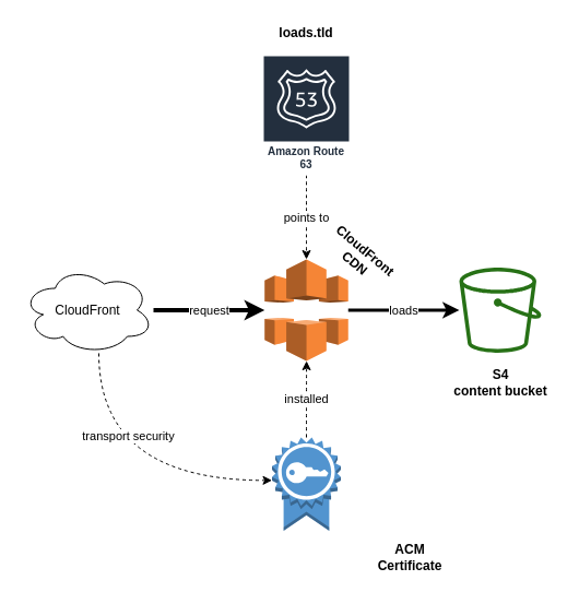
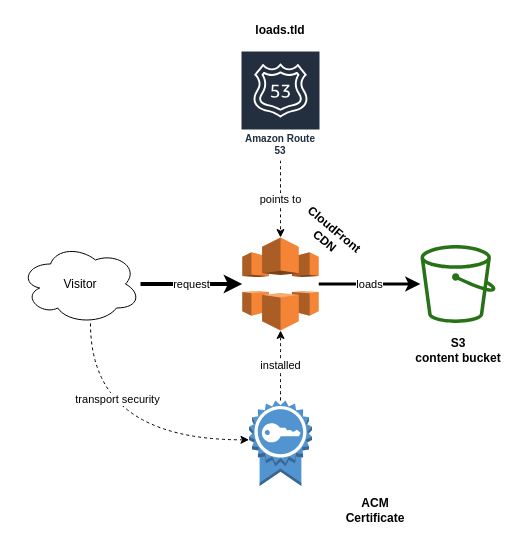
- <mxCell id="3" value="Amazon Route 63" style="outlineConnect=0;fontColor=#232F3E;gradientColor=none;strokeColor=#ffffff;fillColor=#232F3E;dashed=0;verticalLabelPosition=middle;verticalAlign=bottom;align=center;html=1;whiteSpace=wrap;fontSize=10;fontStyle=1;spacing=3;shape=mxgraph.aws4.productIcon;prIcon=mxgraph.aws4.route_53;" vertex="1" parent="1"><mxGeometry x="240" y="50" width="80" height="110" as="geometry" /></mxCell>
+ <mxCell id="3" value="Amazon Route 53" style="outlineConnect=0;fontColor=#232F3E;gradientColor=none;strokeColor=#ffffff;fillColor=#232F3E;dashed=0;verticalLabelPosition=middle;verticalAlign=bottom;align=center;html=1;whiteSpace=wrap;fontSize=10;fontStyle=1;spacing=3;shape=mxgraph.aws4.productIcon;prIcon=mxgraph.aws4.route_53;" vertex="1" parent="1"><mxGeometry x="240" y="50" width="80" height="110" as="geometry" /></mxCell>
- <mxCell id="12" value="CloudFront" style="ellipse;shape=cloud;whiteSpace=wrap;html=1;" vertex="1" parent="1"><mxGeometry y="243.5" width="120" height="80" as="geometry" x="20" /></mxCell>
+ <mxCell id="12" value="Visitor" style="ellipse;shape=cloud;whiteSpace=wrap;html=1;" vertex="1" parent="1"><mxGeometry y="243.5" width="120" height="80" as="geometry" x="20" /></mxCell>
- <mxCell id="15" value="S4&lt;br&gt;content bucket" style="text;html=1;strokeColor=none;fillColor=none;align=center;verticalAlign=middle;whiteSpace=wrap;rounded=0;fontStyle=1" vertex="1" parent="1"><mxGeometry x="407.5" y="340" width="100" height="20" as="geometry" /></mxCell>
+ <mxCell id="15" value="S3&lt;br&gt;content bucket" style="text;html=1;strokeColor=none;fillColor=none;align=center;verticalAlign=middle;whiteSpace=wrap;rounded=0;fontStyle=1" vertex="1" parent="1"><mxGeometry x="407.5" y="340" width="100" height="20" as="geometry" /></mxCell>
